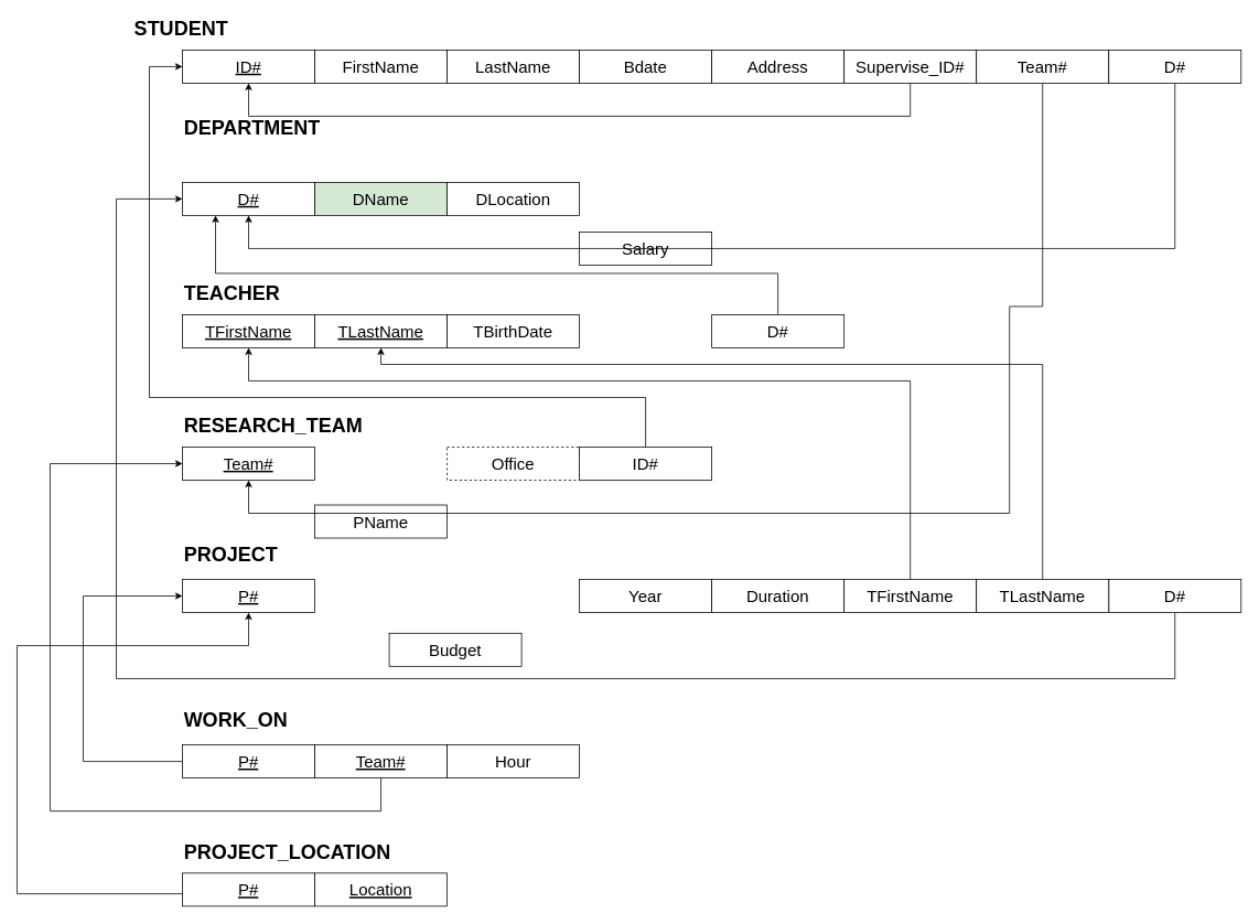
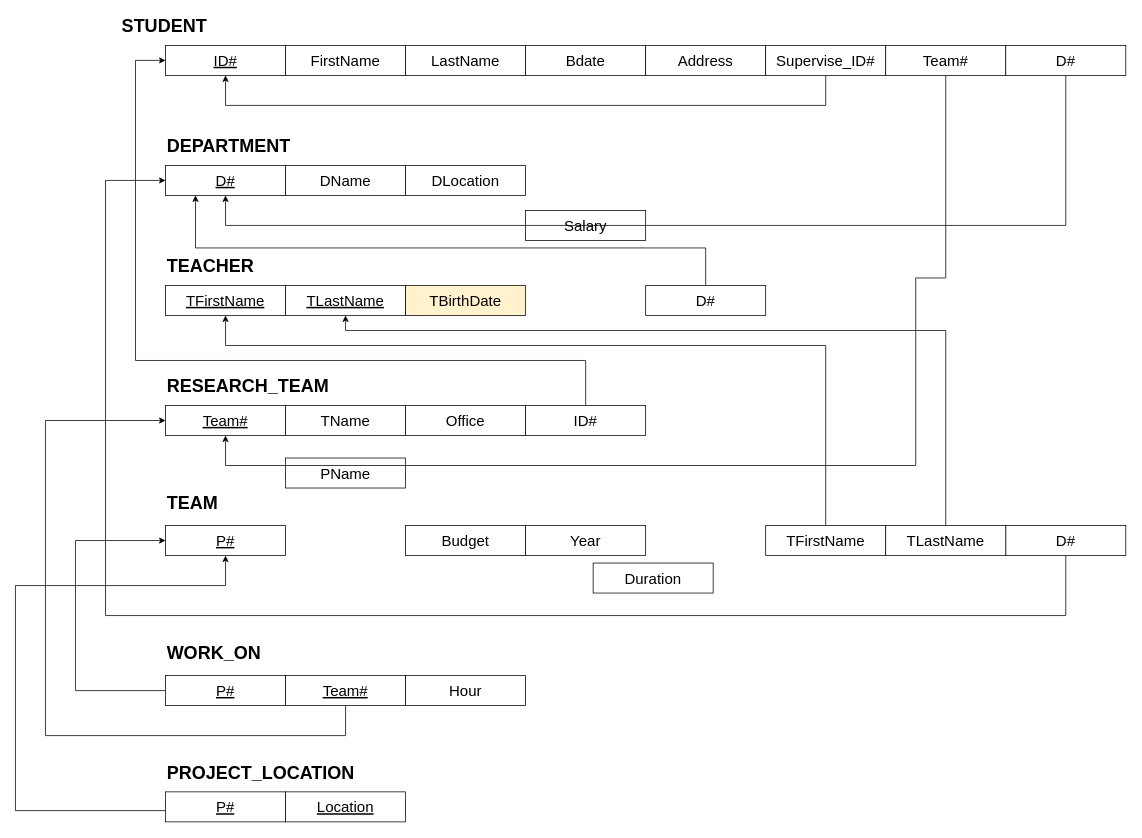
- <mxCell id="4" value="&lt;span style=&quot;font-size: 24px&quot;&gt;&lt;b&gt;DEPARTMENT&lt;/b&gt;&lt;/span&gt;" style="text;html=1;align=left;verticalAlign=middle;resizable=0;points=[];autosize=1;strokeColor=none;fillColor=none;" parent="1" vertex="1"><mxGeometry x="220" y="145" width="180" height="20" as="geometry" /></mxCell>
+ <mxCell id="4" value="&lt;span style=&quot;font-size: 24px&quot;&gt;&lt;b&gt;DEPARTMENT&lt;/b&gt;&lt;/span&gt;" style="text;html=1;align=left;verticalAlign=middle;resizable=0;points=[];autosize=1;strokeColor=none;fillColor=none;" parent="1" vertex="1"><mxGeometry x="220" y="185" width="180" height="20" as="geometry" /></mxCell>
- <mxCell id="13" value="&lt;span style=&quot;font-size: 20px&quot;&gt;DName&lt;/span&gt;" style="rounded=0;whiteSpace=wrap;html=1;fillColor=#d5e8d4;" parent="1" vertex="1"><mxGeometry x="380" y="220" width="160" height="40" as="geometry" /></mxCell>
+ <mxCell id="13" value="&lt;span style=&quot;font-size: 20px&quot;&gt;DName&lt;/span&gt;" style="rounded=0;whiteSpace=wrap;html=1;" parent="1" vertex="1"><mxGeometry x="380" y="220" width="160" height="40" as="geometry" /></mxCell>
- <mxCell id="17" value="&lt;font style=&quot;font-size: 20px&quot;&gt;TBirthDate&lt;/font&gt;" style="rounded=0;whiteSpace=wrap;html=1;" parent="1" vertex="1"><mxGeometry x="540" y="380" width="160" height="40" as="geometry" /></mxCell>
+ <mxCell id="17" value="&lt;font style=&quot;font-size: 20px&quot;&gt;TBirthDate&lt;/font&gt;" style="rounded=0;whiteSpace=wrap;html=1;fillColor=#fff2cc;" parent="1" vertex="1"><mxGeometry x="540" y="380" width="160" height="40" as="geometry" /></mxCell>
+ <mxCell id="20" value="&lt;font style=&quot;font-size: 20px&quot;&gt;TName&lt;/font&gt;" style="rounded=0;whiteSpace=wrap;html=1;" parent="1" vertex="1"><mxGeometry x="380" y="540" width="160" height="40" as="geometry" /></mxCell>
- <mxCell id="21" value="&lt;font style=&quot;font-size: 20px&quot;&gt;Office&lt;/font&gt;" style="rounded=0;whiteSpace=wrap;html=1;dashed=1;" parent="1" vertex="1"><mxGeometry x="540" y="540" width="160" height="40" as="geometry" /></mxCell>
+ <mxCell id="21" value="&lt;font style=&quot;font-size: 20px&quot;&gt;Office&lt;/font&gt;" style="rounded=0;whiteSpace=wrap;html=1;" parent="1" vertex="1"><mxGeometry x="540" y="540" width="160" height="40" as="geometry" /></mxCell>
- <mxCell id="7" value="&lt;span style=&quot;font-size: 24px&quot;&gt;&lt;b&gt;PROJECT&lt;/b&gt;&lt;/span&gt;" style="text;html=1;align=left;verticalAlign=middle;resizable=0;points=[];autosize=1;strokeColor=none;fillColor=none;" parent="1" vertex="1"><mxGeometry x="220" y="660" width="130" height="20" as="geometry" /></mxCell>
+ <mxCell id="7" value="&lt;span style=&quot;font-size: 24px&quot;&gt;&lt;b&gt;TEAM&lt;/b&gt;&lt;/span&gt;" style="text;html=1;align=left;verticalAlign=middle;resizable=0;points=[];autosize=1;strokeColor=none;fillColor=none;" parent="1" vertex="1"><mxGeometry x="220" y="660" width="130" height="20" as="geometry" /></mxCell>
- <mxCell id="26" value="&lt;span style=&quot;font-size: 20px&quot;&gt;Duration&lt;/span&gt;" style="rounded=0;whiteSpace=wrap;html=1;" parent="1" vertex="1"><mxGeometry x="860" y="700" width="160" height="40" as="geometry" /></mxCell>
+ <mxCell id="26" value="&lt;span style=&quot;font-size: 20px&quot;&gt;Duration&lt;/span&gt;" style="rounded=0;whiteSpace=wrap;html=1;" parent="1" vertex="1"><mxGeometry x="790" y="750" width="160" height="40" as="geometry" /></mxCell>
- <mxCell id="24" value="&lt;font style=&quot;font-size: 20px&quot;&gt;Budget&lt;/font&gt;" style="rounded=0;whiteSpace=wrap;html=1;" parent="1" vertex="1"><mxGeometry x="470" y="765" width="160" height="40" as="geometry" /></mxCell>
+ <mxCell id="24" value="&lt;font style=&quot;font-size: 20px&quot;&gt;Budget&lt;/font&gt;" style="rounded=0;whiteSpace=wrap;html=1;" parent="1" vertex="1"><mxGeometry x="540" y="700" width="160" height="40" as="geometry" /></mxCell>
